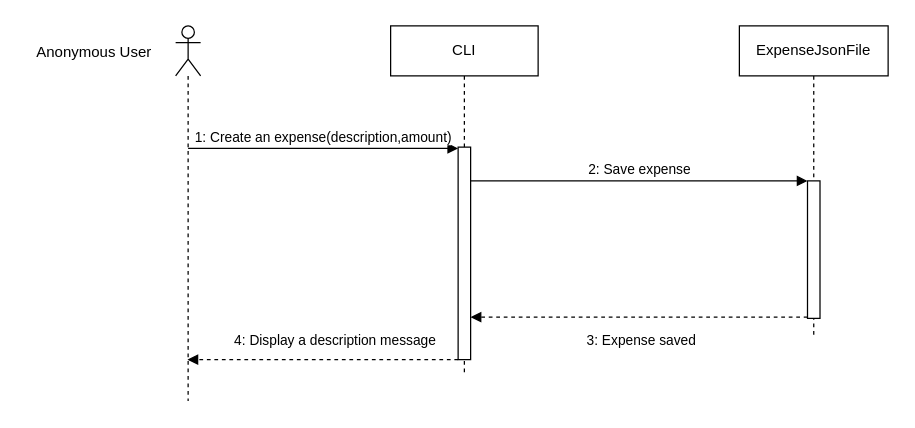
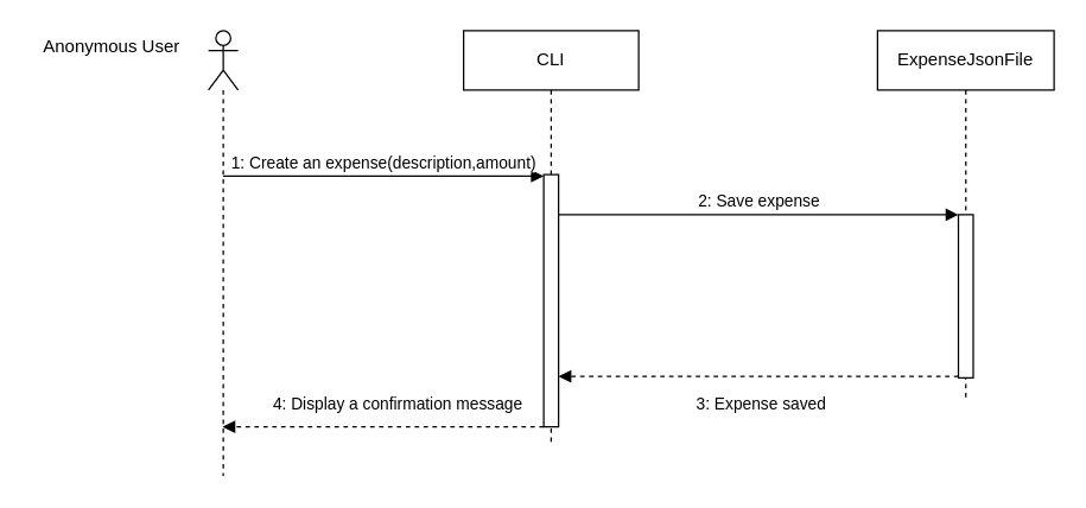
- <mxCell id="3" value="Anonymous User" style="text;html=1;align=center;verticalAlign=middle;whiteSpace=wrap;rounded=0;" parent="1" vertex="1"><mxGeometry x="20" y="26" width="110" height="30" as="geometry" /></mxCell>
+ <mxCell id="3" value="Anonymous User" style="text;html=1;align=center;verticalAlign=middle;whiteSpace=wrap;rounded=0;" parent="1" vertex="1"><mxGeometry x="20" y="16" width="110" height="30" as="geometry" /></mxCell>
- <mxCell id="12" value="4: Display a description message" style="text;html=1;align=center;verticalAlign=middle;whiteSpace=wrap;rounded=0;fontSize=11;" parent="1" vertex="1"><mxGeometry x="180" y="257" width="176" height="30" as="geometry" /></mxCell>
+ <mxCell id="12" value="4: Display a confirmation message" style="text;html=1;align=center;verticalAlign=middle;whiteSpace=wrap;rounded=0;fontSize=11;" parent="1" vertex="1"><mxGeometry x="180" y="257" width="176" height="30" as="geometry" /></mxCell>
